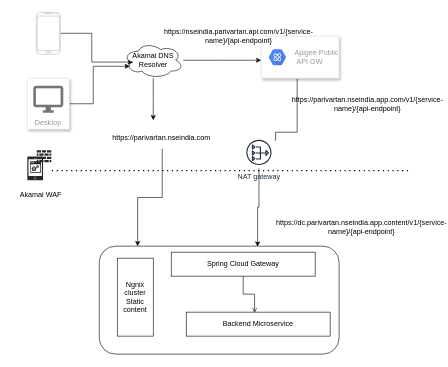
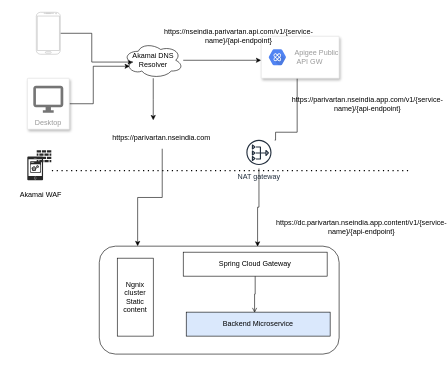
- <mxCell id="16" value="Spring Cloud Gateway" style="rounded=0;whiteSpace=wrap;html=1;" vertex="1" parent="1"><mxGeometry x="285" y="420" width="240" height="40" as="geometry" /></mxCell>
+ <mxCell id="16" value="Spring Cloud Gateway" style="rounded=0;whiteSpace=wrap;html=1;" vertex="1" parent="1"><mxGeometry x="305" y="420" width="240" height="40" as="geometry" /></mxCell>
- <mxCell id="17" value="Backend Microservice" style="rounded=0;whiteSpace=wrap;html=1;" vertex="1" parent="1"><mxGeometry x="310" y="520" width="240" height="40" as="geometry" /></mxCell>
+ <mxCell id="17" value="Backend Microservice" style="rounded=0;whiteSpace=wrap;html=1;fillColor=#dae8fc;" vertex="1" parent="1"><mxGeometry x="310" y="520" width="240" height="40" as="geometry" /></mxCell>
